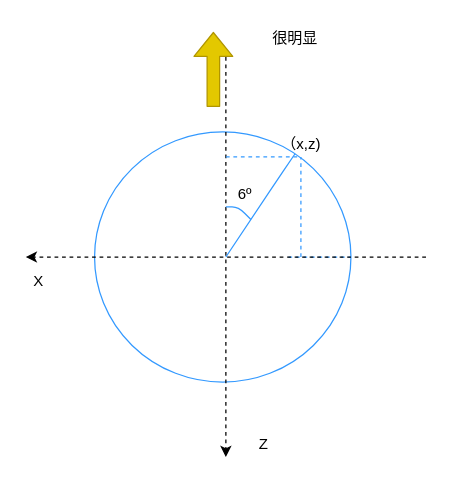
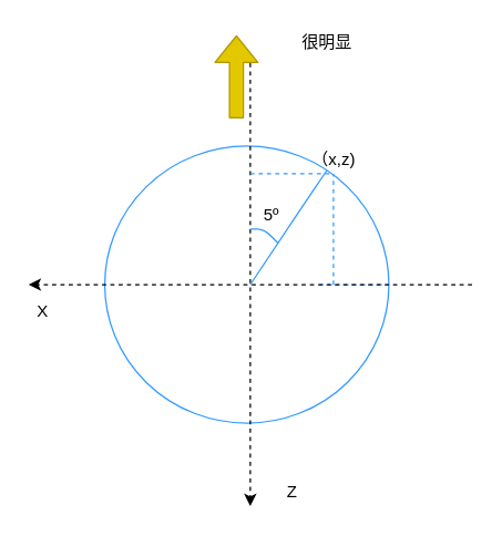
- <mxCell id="5" value="6º" style="text;html=1;align=center;verticalAlign=middle;resizable=0;points=[];autosize=1;" parent="2" vertex="1"><mxGeometry x="105" y="40" width="30" height="20" as="geometry" /></mxCell>
+ <mxCell id="5" value="5º" style="text;html=1;align=center;verticalAlign=middle;resizable=0;points=[];autosize=1;" parent="2" vertex="1"><mxGeometry x="105" y="40" width="30" height="20" as="geometry" /></mxCell>
